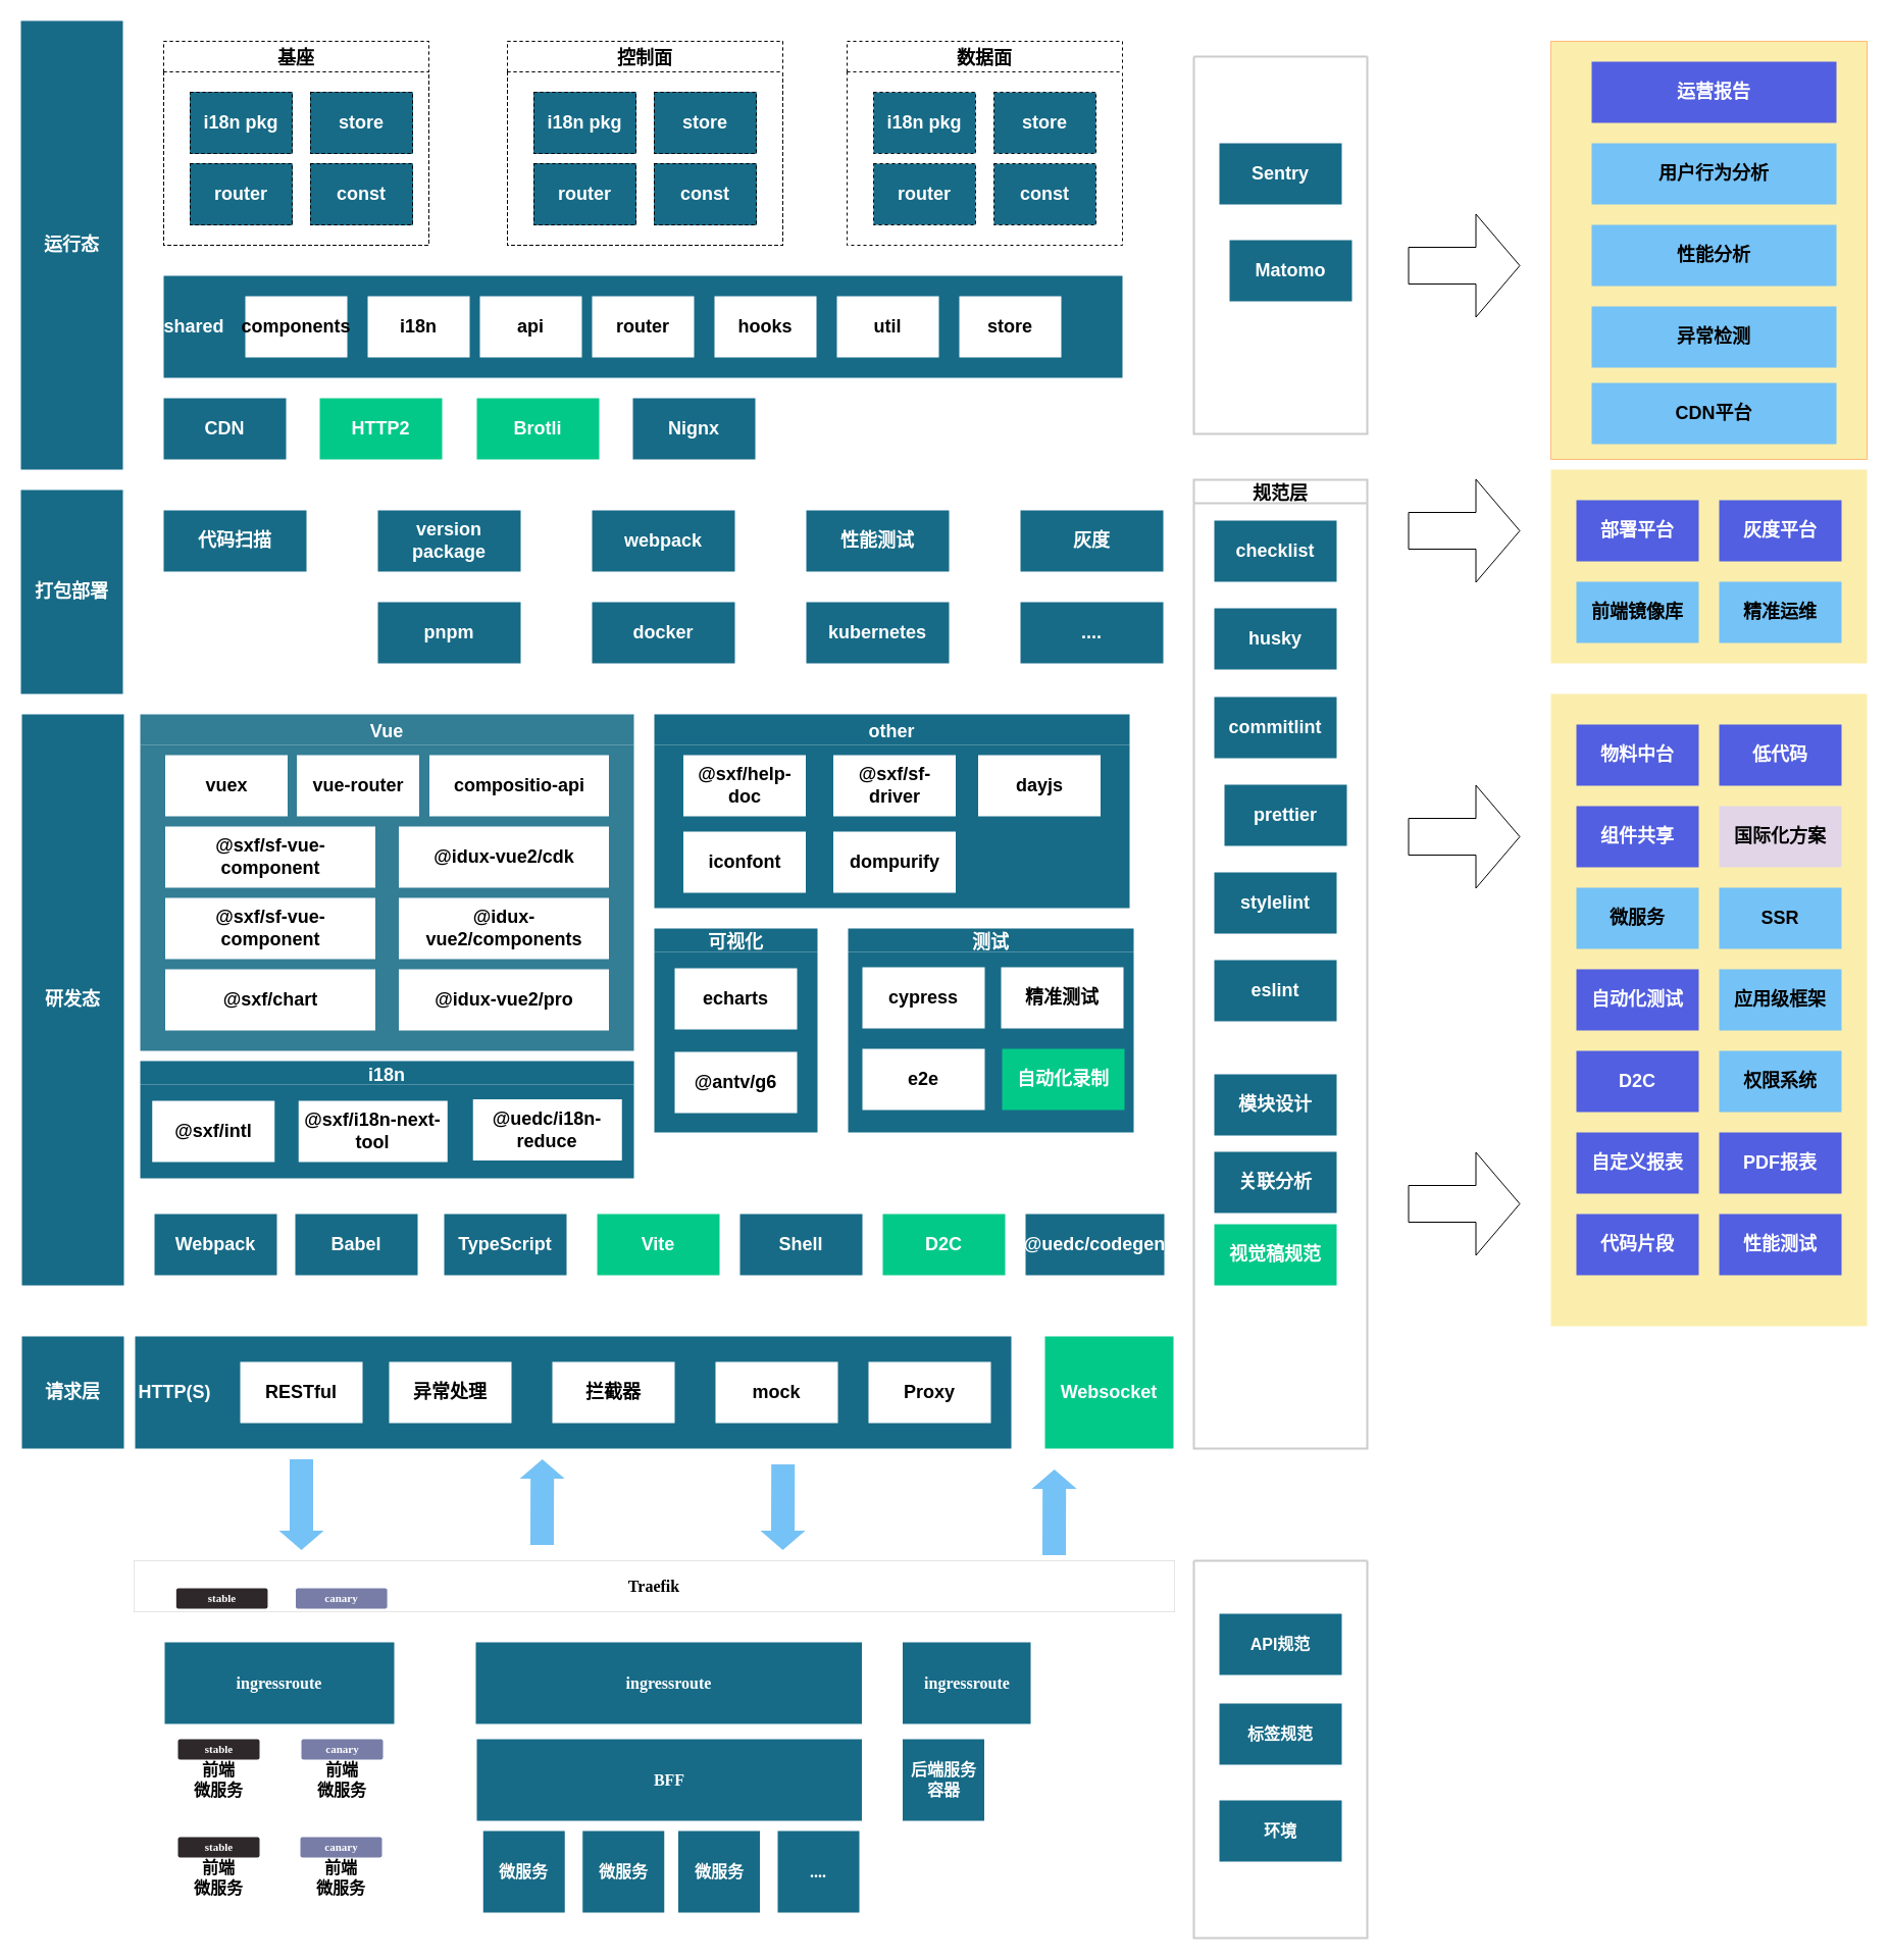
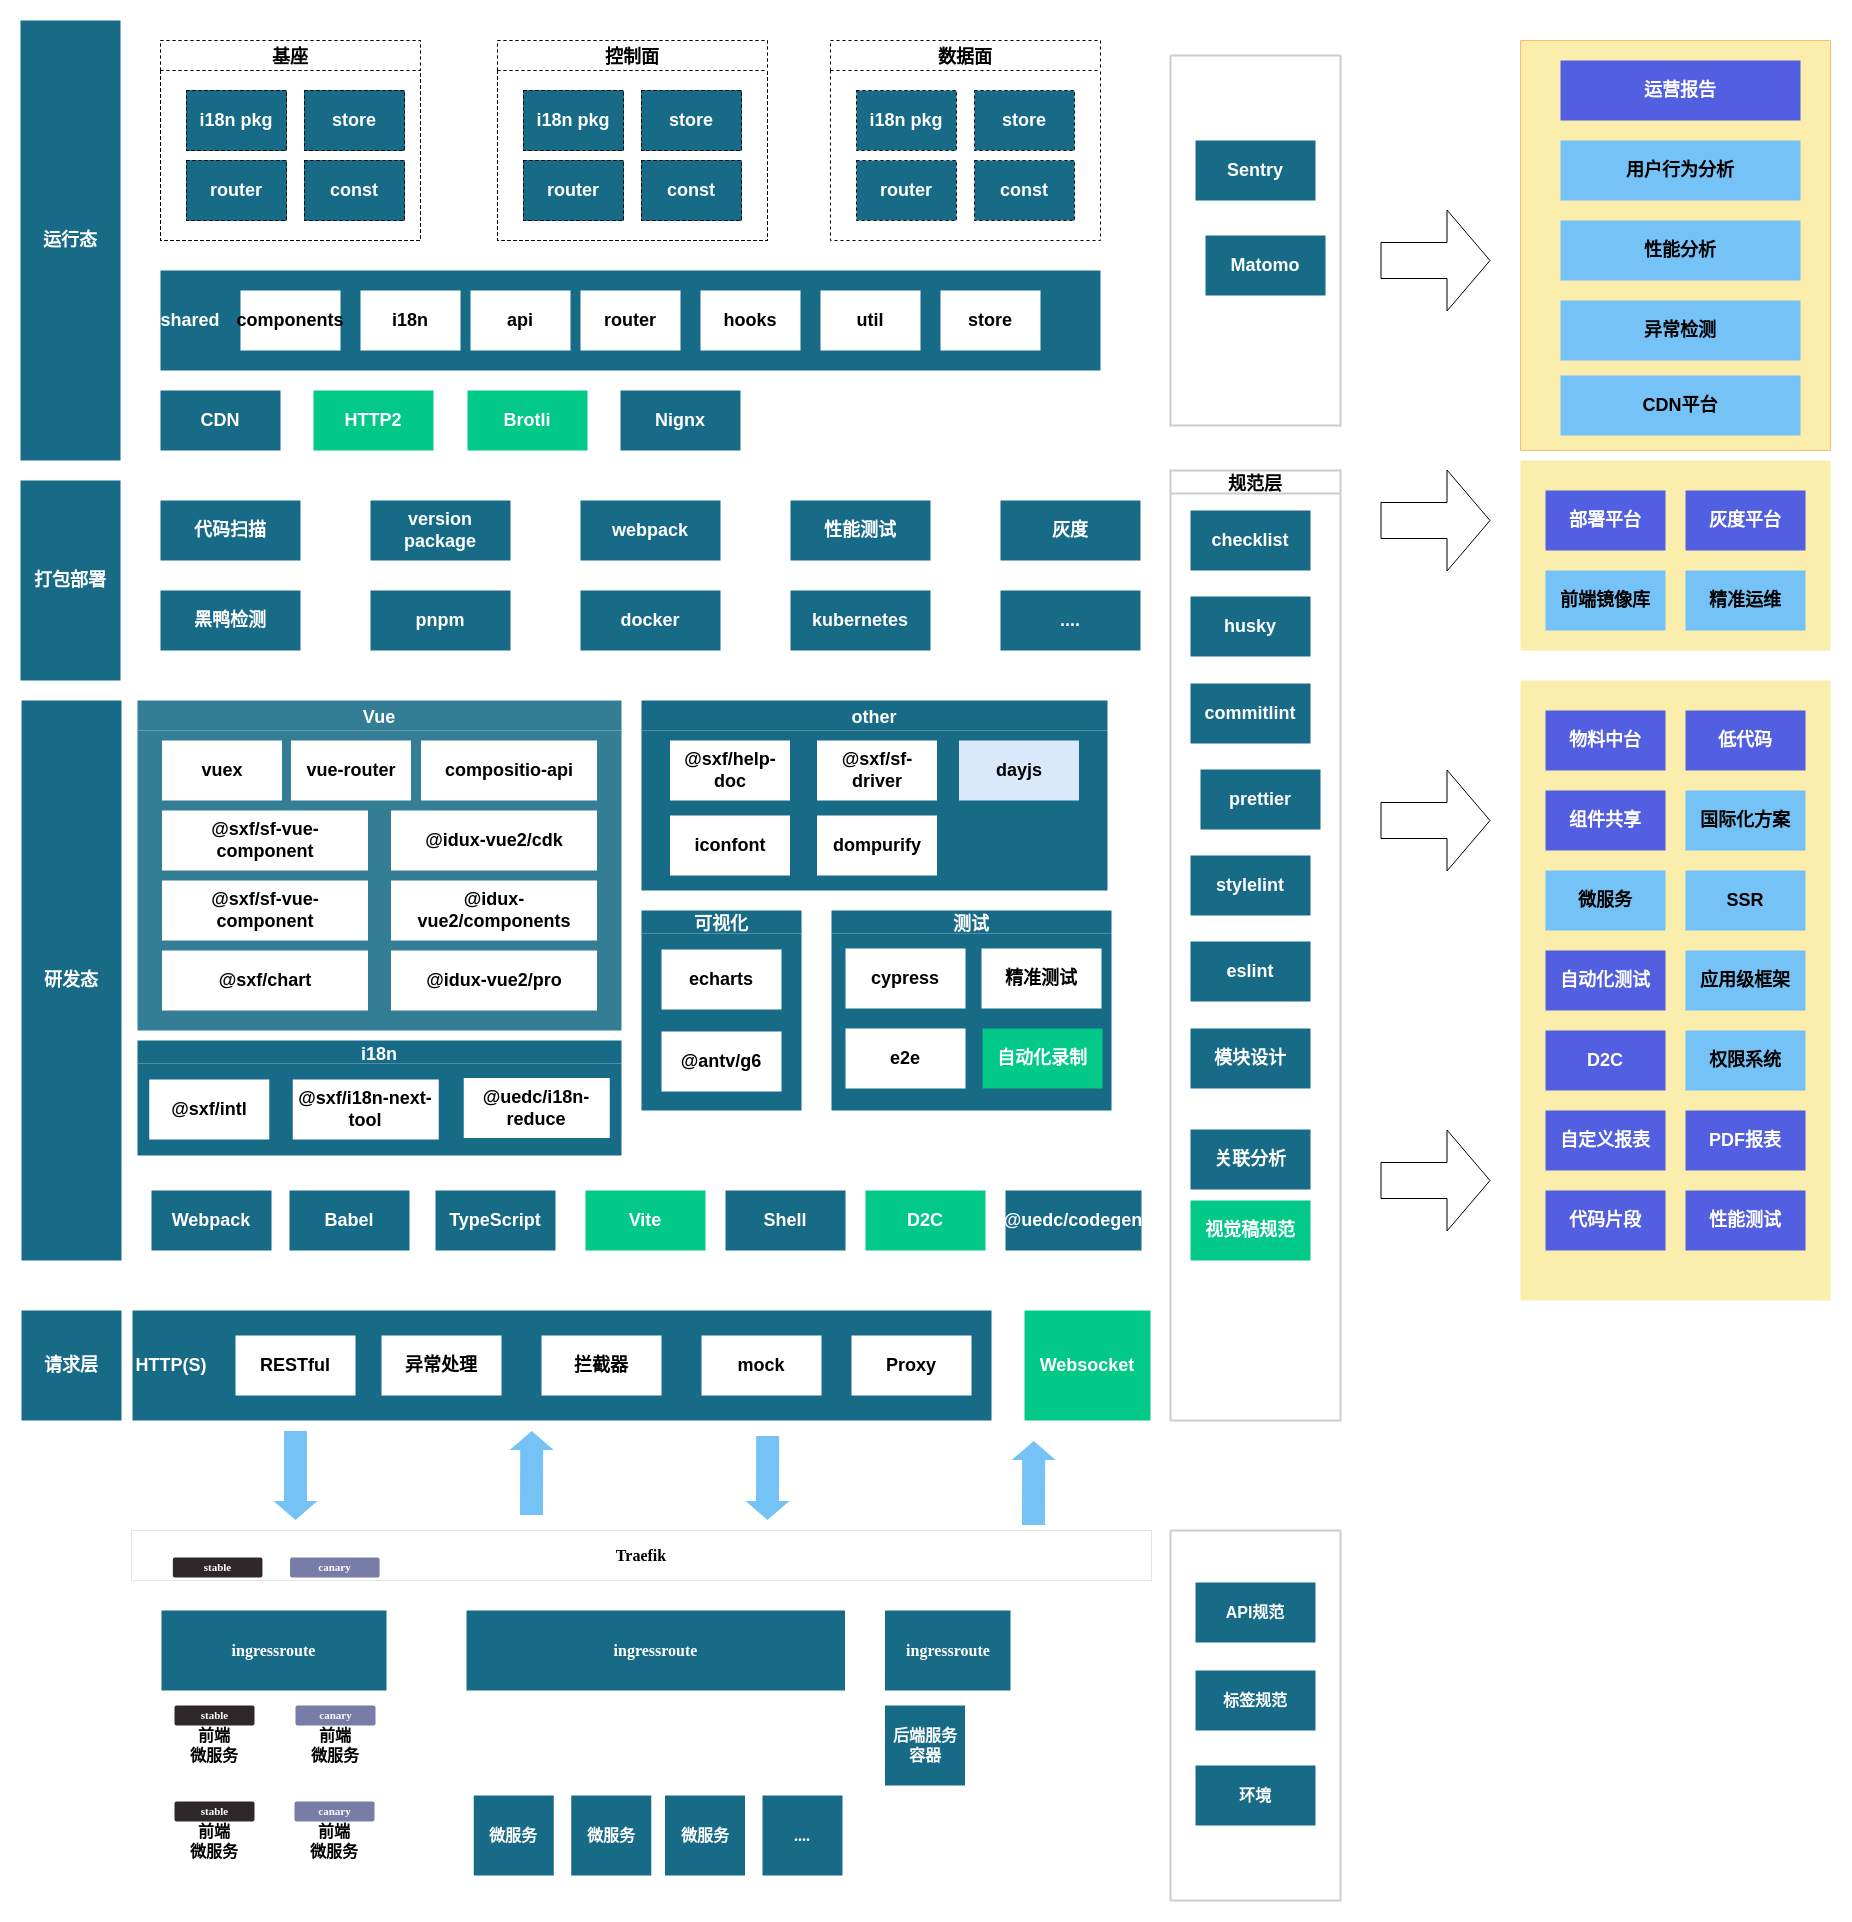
+ <mxCell id="124" value="黑鸭检测" style="rounded=0;whiteSpace=wrap;html=1;strokeColor=none;fontSize=18;fontColor=#FFFFFF;fillColor=#176B87;fontStyle=1" parent="1" vertex="1"><mxGeometry x="160" y="590" width="140" height="60" as="geometry" /></mxCell>
- <mxCell id="87" value="dayjs" style="rounded=0;whiteSpace=wrap;html=1;fontSize=18;fontColor=#000000;fillColor=#FFFFFF;strokeColor=none;fontStyle=1" parent="82" vertex="1"><mxGeometry x="317.5" y="40" width="120" height="60" as="geometry" /></mxCell>
+ <mxCell id="87" value="dayjs" style="rounded=0;whiteSpace=wrap;html=1;fontSize=18;fontColor=#000000;fillColor=#dae8fc;strokeColor=none;fontStyle=1;" parent="82" vertex="1"><mxGeometry x="317.5" y="40" width="120" height="60" as="geometry" /></mxCell>
- <mxCell id="192" value="国际化方案" style="rounded=0;whiteSpace=wrap;html=1;dashed=1;labelBackgroundColor=none;strokeColor=none;strokeWidth=2;fontSize=18;fillColor=#e1d5e7;fontStyle=1;" parent="191" vertex="1"><mxGeometry x="165" y="110" width="120" height="60" as="geometry" /></mxCell>
+ <mxCell id="192" value="国际化方案" style="rounded=0;whiteSpace=wrap;html=1;dashed=1;labelBackgroundColor=none;strokeColor=none;strokeWidth=2;fontSize=18;fillColor=#75C2F6;fontStyle=1" parent="191" vertex="1"><mxGeometry x="165" y="110" width="120" height="60" as="geometry" /></mxCell>
- <mxCell id="68" value="模块设计" style="rounded=0;whiteSpace=wrap;html=1;fontSize=18;fontColor=#FFFFFF;fillColor=#176B87;strokeColor=none;fontStyle=1" parent="61" vertex="1"><mxGeometry x="20" y="583" width="120" height="60" as="geometry" /></mxCell>
+ <mxCell id="68" value="模块设计" style="rounded=0;whiteSpace=wrap;html=1;fontSize=18;fontColor=#FFFFFF;fillColor=#176B87;strokeColor=none;fontStyle=1" parent="61" vertex="1"><mxGeometry x="20" y="558" width="120" height="60" as="geometry" /></mxCell>
- <mxCell id="138" value="BFF" style="rounded=0;whiteSpace=wrap;html=1;fontSize=16;fontFamily=微软雅黑;strokeColor=none;fontStyle=1;fillColor=#176B87;fontColor=#FFFFFF;" parent="1" vertex="1"><mxGeometry x="467" y="1705" width="377.5" height="80" as="geometry" /></mxCell>
